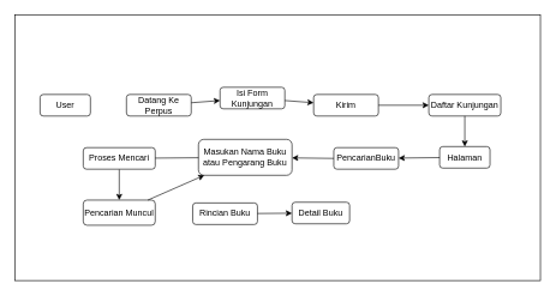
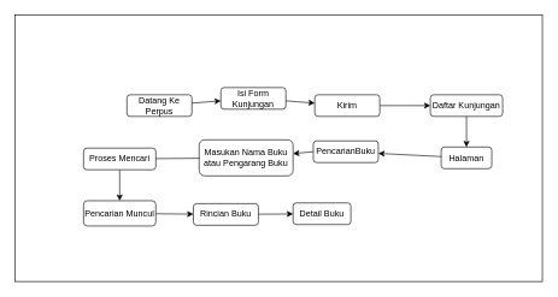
- <mxCell id="3" value="User" style="rounded=1;whiteSpace=wrap;html=1;" vertex="1" parent="1"><mxGeometry x="55" y="131" width="70" height="30" as="geometry" /></mxCell>
- <mxCell id="7" value="PencarianBuku" style="rounded=1;whiteSpace=wrap;html=1;" vertex="1" parent="1"><mxGeometry x="463" y="205" width="90" height="30" as="geometry" /></mxCell>
+ <mxCell id="7" value="PencarianBuku" style="rounded=1;whiteSpace=wrap;html=1;" vertex="1" parent="1"><mxGeometry x="433" y="195" width="90" height="30" as="geometry" /></mxCell>
- <mxCell id="23" value="" style="endArrow=classic;html=1;rounded=0;" edge="1" parent="1" source="12" target="9"><mxGeometry width="50" height="50" relative="1" as="geometry"><mxPoint x="375" y="221" as="sourcePoint" /><mxPoint x="425" y="171" as="targetPoint" /></mxGeometry></mxCell>
+ <mxCell id="23" value="" style="endArrow=classic;html=1;rounded=0;" edge="1" parent="1" source="12" target="14"><mxGeometry width="50" height="50" relative="1" as="geometry"><mxPoint x="375" y="221" as="sourcePoint" /><mxPoint x="425" y="171" as="targetPoint" /></mxGeometry></mxCell>
